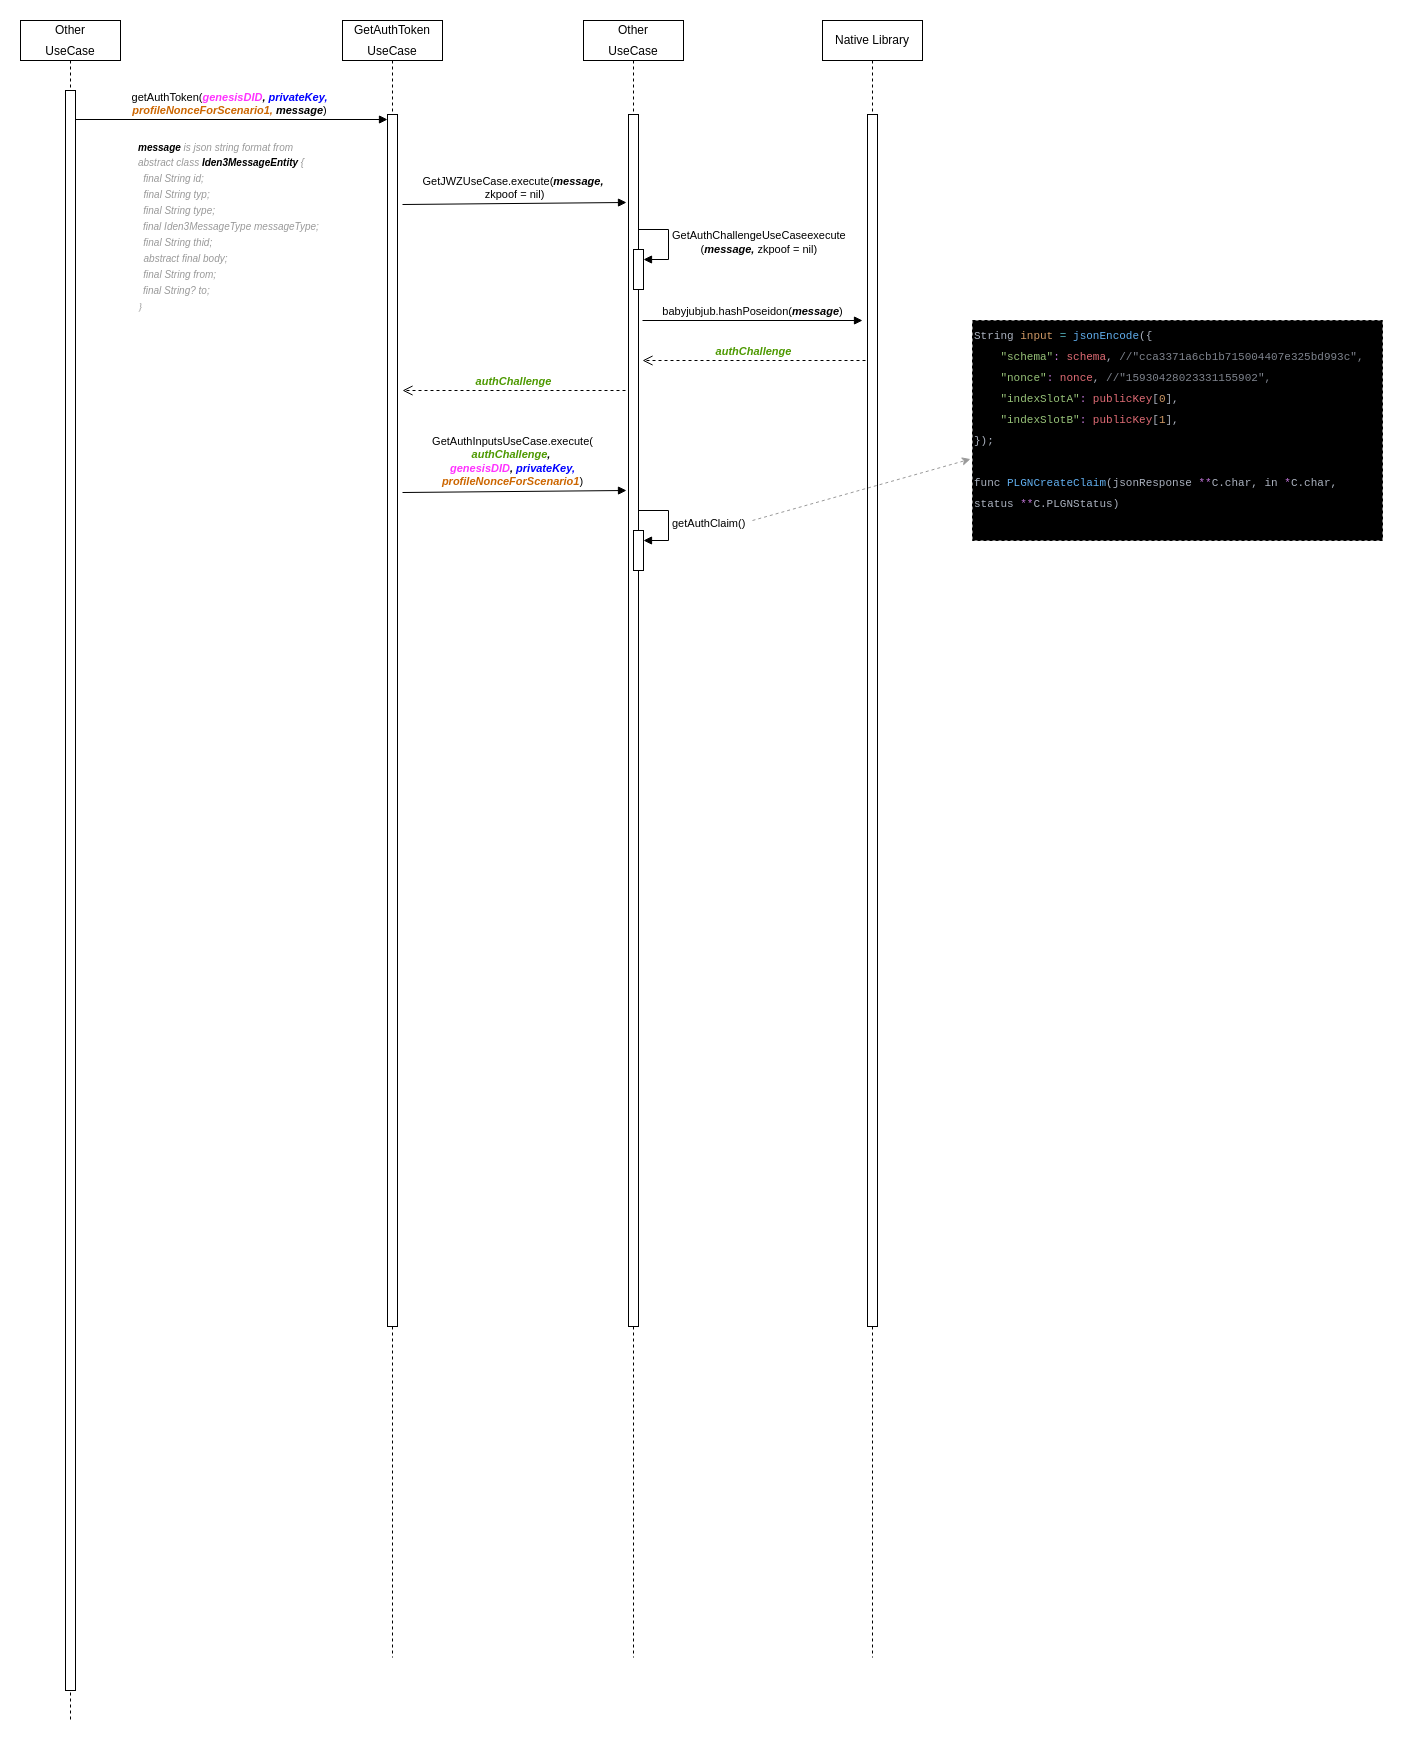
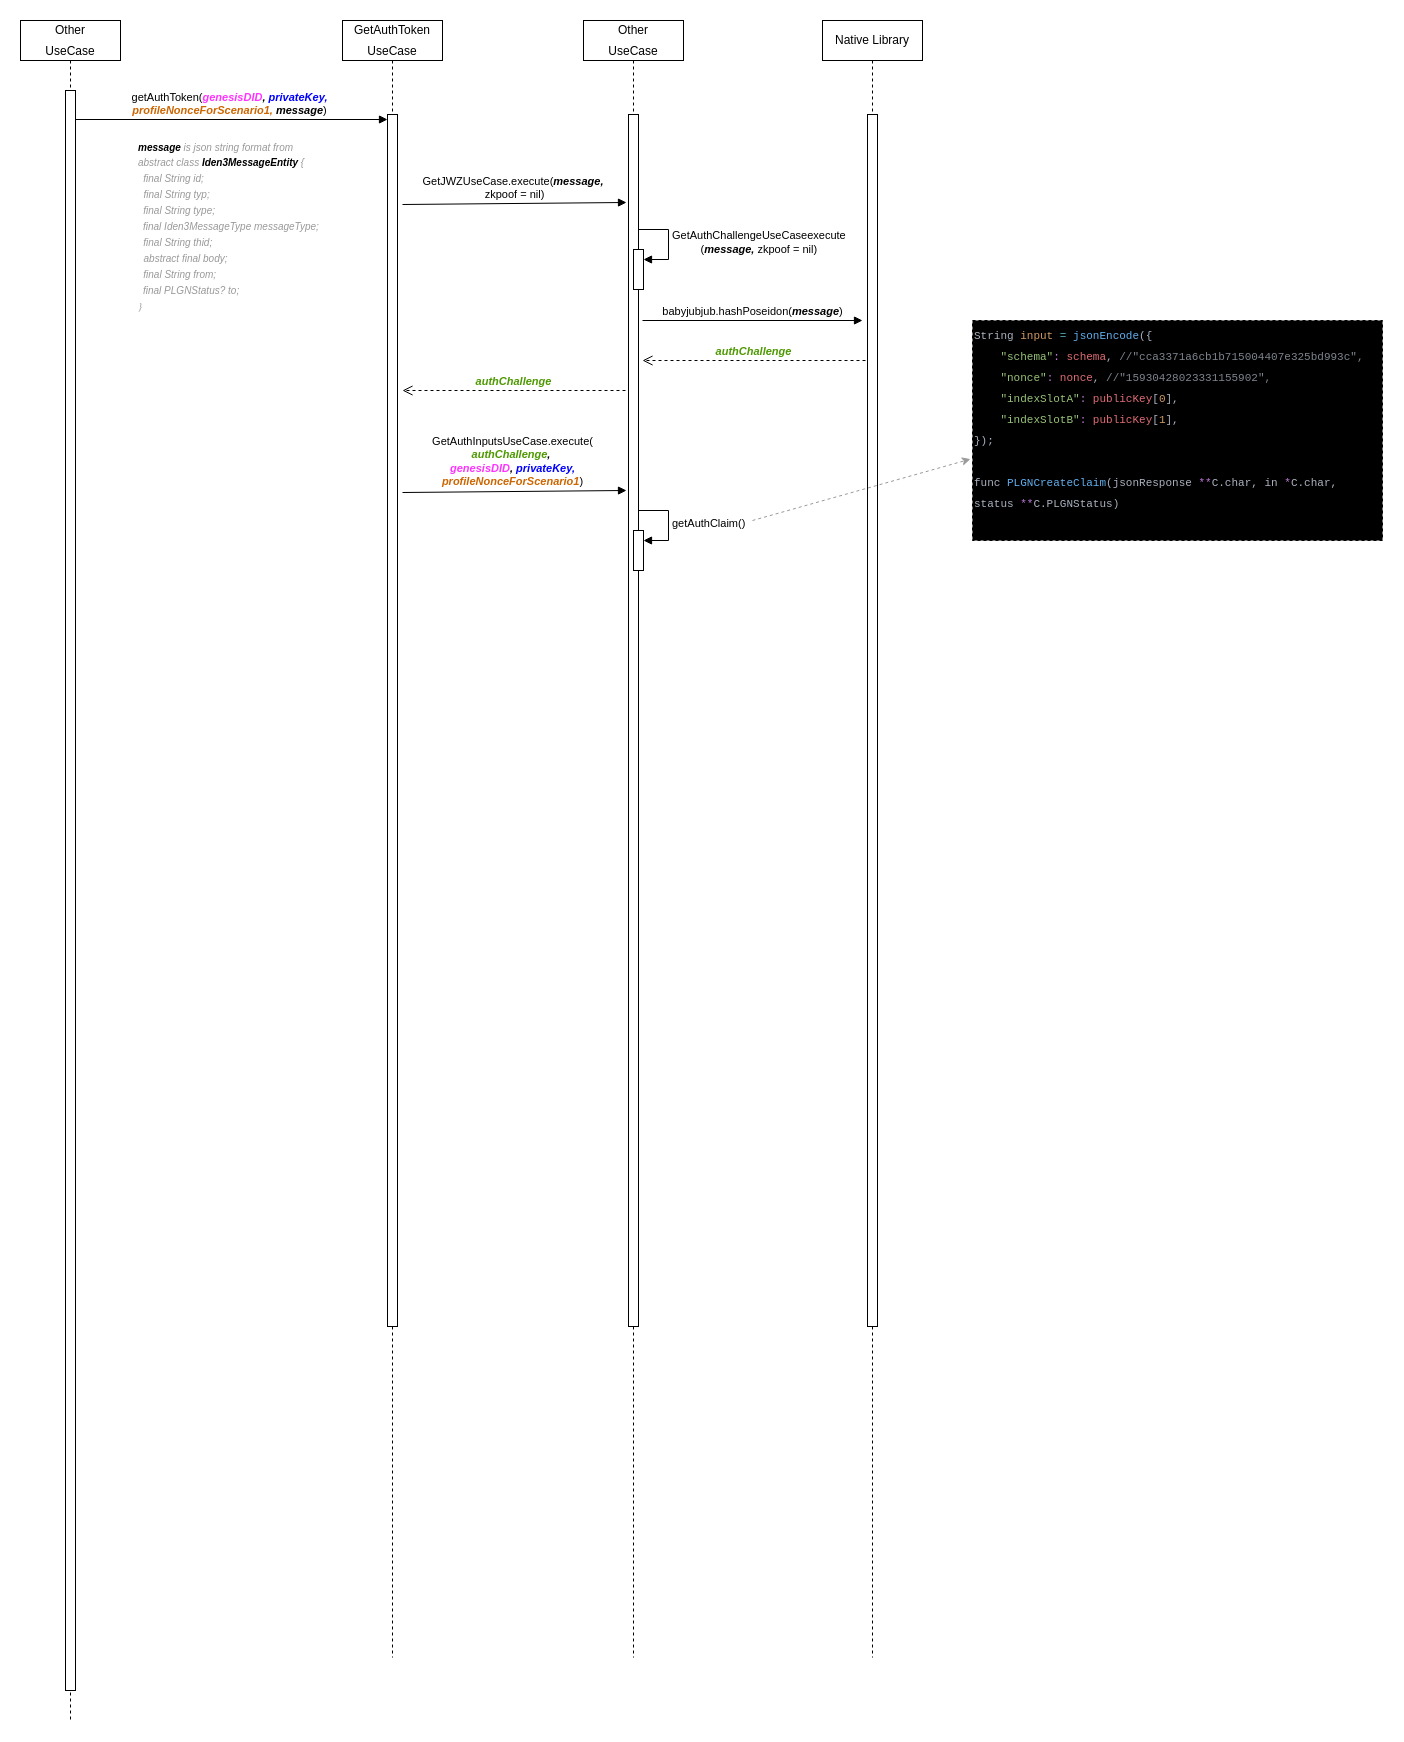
- <mxCell id="7" value="&lt;span style=&quot;background-color: rgb(255, 255, 255); font-size: 10px;&quot;&gt;&lt;font face=&quot;Helvetica&quot; style=&quot;font-size: 10px;&quot;&gt;&lt;i style=&quot;&quot;&gt;&lt;b style=&quot;&quot;&gt;message&lt;/b&gt;&lt;font color=&quot;#999999&quot;&gt; is json string format from&amp;nbsp;&lt;/font&gt;&lt;br&gt;&lt;/i&gt;&lt;/font&gt;&lt;/span&gt;&lt;div style=&quot;line-height: 160%; font-size: 10px;&quot;&gt;&lt;div style=&quot;line-height: 160%;&quot;&gt;&lt;span style=&quot;background-color: rgb(255, 255, 255);&quot;&gt;&lt;font face=&quot;Helvetica&quot; style=&quot;font-size: 10px;&quot;&gt;&lt;i style=&quot;&quot;&gt;&lt;font color=&quot;#999999&quot;&gt;abstract class &lt;/font&gt;&lt;b style=&quot;&quot;&gt;Iden3MessageEntity&lt;/b&gt;&lt;font color=&quot;#999999&quot;&gt; {&lt;/font&gt;&lt;/i&gt;&lt;/font&gt;&lt;/span&gt;&lt;/div&gt;&lt;div style=&quot;line-height: 160%;&quot;&gt;  &lt;span style=&quot;background-color: rgb(255, 255, 255);&quot;&gt;&lt;i&gt;&lt;font color=&quot;#999999&quot; style=&quot;font-size: 10px;&quot;&gt;&lt;font style=&quot;font-family: gbLCjAvpehOjc9brSCwv; font-size: 10px;&quot;&gt;&amp;nbsp;&lt;/font&gt;&lt;font style=&quot;font-size: 10px;&quot;&gt; final String id;&lt;/font&gt;&lt;/font&gt;&lt;/i&gt;&lt;/span&gt;&lt;/div&gt;&lt;div style=&quot;line-height: 160%;&quot;&gt;  &lt;span style=&quot;background-color: rgb(255, 255, 255);&quot;&gt;&lt;font color=&quot;#999999&quot; style=&quot;font-size: 10px;&quot; face=&quot;Helvetica&quot;&gt;&lt;i&gt;&lt;font style=&quot;font-size: 10px;&quot;&gt;&amp;nbsp;&lt;/font&gt;&lt;font style=&quot;font-size: 10px;&quot;&gt; final String typ;&lt;/font&gt;&lt;/i&gt;&lt;/font&gt;&lt;/span&gt;&lt;/div&gt;&lt;div style=&quot;line-height: 160%;&quot;&gt;  &lt;span style=&quot;background-color: rgb(255, 255, 255);&quot;&gt;&lt;i&gt;&lt;font color=&quot;#999999&quot; style=&quot;font-size: 10px;&quot;&gt;&lt;font style=&quot;font-size: 10px;&quot;&gt;&lt;font style=&quot;font-size: 10px;&quot; face=&quot;gbLCjAvpehOjc9brSCwv&quot;&gt;&amp;nbsp;&lt;/font&gt;&lt;font style=&quot;font-size: 10px;&quot; face=&quot;Helvetica&quot;&gt; &lt;/font&gt;&lt;/font&gt;&lt;font face=&quot;Helvetica&quot; style=&quot;font-size: 10px;&quot;&gt;final String type;&lt;/font&gt;&lt;/font&gt;&lt;/i&gt;&lt;/span&gt;&lt;/div&gt;&lt;div style=&quot;line-height: 160%;&quot;&gt;  &lt;span style=&quot;background-color: rgb(255, 255, 255);&quot;&gt;&lt;i&gt;&lt;font color=&quot;#999999&quot; style=&quot;font-size: 10px;&quot;&gt;&lt;font style=&quot;font-family: gbLCjAvpehOjc9brSCwv; font-size: 10px;&quot;&gt;&amp;nbsp; &lt;/font&gt;&lt;font style=&quot;font-size: 10px;&quot;&gt;final Iden3MessageType messageType;&lt;/font&gt;&lt;/font&gt;&lt;/i&gt;&lt;/span&gt;&lt;/div&gt;&lt;div style=&quot;line-height: 160%;&quot;&gt;  &lt;span style=&quot;background-color: rgb(255, 255, 255);&quot;&gt;&lt;i&gt;&lt;font color=&quot;#999999&quot; style=&quot;font-size: 10px;&quot;&gt;&lt;font style=&quot;font-family: gbLCjAvpehOjc9brSCwv; font-size: 10px;&quot;&gt;&amp;nbsp;&lt;/font&gt;&lt;font style=&quot;font-size: 10px;&quot;&gt; &lt;font style=&quot;font-size: 10px;&quot; face=&quot;Helvetica&quot;&gt;final String thid;&lt;/font&gt;&lt;/font&gt;&lt;/font&gt;&lt;/i&gt;&lt;/span&gt;&lt;/div&gt;&lt;div style=&quot;line-height: 160%;&quot;&gt;  &lt;span style=&quot;background-color: rgb(255, 255, 255);&quot;&gt;&lt;i&gt;&lt;font color=&quot;#999999&quot; style=&quot;font-size: 10px;&quot;&gt;&lt;font style=&quot;font-family: Helvetica; font-size: 10px;&quot;&gt;&amp;nbsp; &lt;/font&gt;&lt;font face=&quot;Helvetica&quot; style=&quot;font-size: 10px;&quot;&gt;abstract final body;&lt;/font&gt;&lt;/font&gt;&lt;/i&gt;&lt;/span&gt;&lt;/div&gt;&lt;div style=&quot;line-height: 160%;&quot;&gt;  &lt;span style=&quot;background-color: rgb(255, 255, 255);&quot;&gt;&lt;i&gt;&lt;font color=&quot;#999999&quot; style=&quot;font-size: 10px;&quot;&gt;&lt;font face=&quot;gbLCjAvpehOjc9brSCwv&quot; style=&quot;font-size: 10px;&quot;&gt;&amp;nbsp;&lt;/font&gt;&lt;font face=&quot;Helvetica&quot; style=&quot;font-size: 10px;&quot;&gt; &lt;/font&gt;&lt;font face=&quot;Helvetica&quot; style=&quot;font-size: 10px;&quot;&gt;final String from;&lt;/font&gt;&lt;/font&gt;&lt;/i&gt;&lt;/span&gt;&lt;/div&gt;&lt;div style=&quot;line-height: 160%;&quot;&gt;  &lt;span style=&quot;background-color: rgb(255, 255, 255);&quot;&gt;&lt;i&gt;&lt;font color=&quot;#999999&quot; style=&quot;font-size: 10px;&quot;&gt;&lt;font face=&quot;gbLCjAvpehOjc9brSCwv&quot; style=&quot;font-size: 10px;&quot;&gt;&amp;nbsp; &lt;/font&gt;&lt;font face=&quot;Helvetica&quot; style=&quot;font-size: 10px;&quot;&gt;final String? to;&lt;/font&gt;&lt;/font&gt;&lt;/i&gt;&lt;/span&gt;&lt;/div&gt;&lt;div style=&quot;line-height: 160%;&quot;&gt;&lt;span style=&quot;background-color: rgb(255, 255, 255);&quot;&gt;&lt;font color=&quot;#999999&quot; face=&quot;gbLCjAvpehOjc9brSCwv&quot; style=&quot;font-size: 10px;&quot;&gt;&lt;i style=&quot;&quot;&gt;}&lt;/i&gt;&lt;/font&gt;&lt;/span&gt;&lt;/div&gt;&lt;/div&gt;" style="text;html=1;align=left;verticalAlign=middle;resizable=0;points=[];autosize=1;strokeColor=none;fillColor=none;" vertex="1" parent="1"><mxGeometry x="136" y="134" width="199" height="186" as="geometry" /></mxCell>
+ <mxCell id="7" value="&lt;span style=&quot;background-color: rgb(255, 255, 255); font-size: 10px;&quot;&gt;&lt;font face=&quot;Helvetica&quot; style=&quot;font-size: 10px;&quot;&gt;&lt;i style=&quot;&quot;&gt;&lt;b style=&quot;&quot;&gt;message&lt;/b&gt;&lt;font color=&quot;#999999&quot;&gt; is json string format from&amp;nbsp;&lt;/font&gt;&lt;br&gt;&lt;/i&gt;&lt;/font&gt;&lt;/span&gt;&lt;div style=&quot;line-height: 160%; font-size: 10px;&quot;&gt;&lt;div style=&quot;line-height: 160%;&quot;&gt;&lt;span style=&quot;background-color: rgb(255, 255, 255);&quot;&gt;&lt;font face=&quot;Helvetica&quot; style=&quot;font-size: 10px;&quot;&gt;&lt;i style=&quot;&quot;&gt;&lt;font color=&quot;#999999&quot;&gt;abstract class &lt;/font&gt;&lt;b style=&quot;&quot;&gt;Iden3MessageEntity&lt;/b&gt;&lt;font color=&quot;#999999&quot;&gt; {&lt;/font&gt;&lt;/i&gt;&lt;/font&gt;&lt;/span&gt;&lt;/div&gt;&lt;div style=&quot;line-height: 160%;&quot;&gt;  &lt;span style=&quot;background-color: rgb(255, 255, 255);&quot;&gt;&lt;i&gt;&lt;font color=&quot;#999999&quot; style=&quot;font-size: 10px;&quot;&gt;&lt;font style=&quot;font-family: gbLCjAvpehOjc9brSCwv; font-size: 10px;&quot;&gt;&amp;nbsp;&lt;/font&gt;&lt;font style=&quot;font-size: 10px;&quot;&gt; final String id;&lt;/font&gt;&lt;/font&gt;&lt;/i&gt;&lt;/span&gt;&lt;/div&gt;&lt;div style=&quot;line-height: 160%;&quot;&gt;  &lt;span style=&quot;background-color: rgb(255, 255, 255);&quot;&gt;&lt;font color=&quot;#999999&quot; style=&quot;font-size: 10px;&quot; face=&quot;Helvetica&quot;&gt;&lt;i&gt;&lt;font style=&quot;font-size: 10px;&quot;&gt;&amp;nbsp;&lt;/font&gt;&lt;font style=&quot;font-size: 10px;&quot;&gt; final String typ;&lt;/font&gt;&lt;/i&gt;&lt;/font&gt;&lt;/span&gt;&lt;/div&gt;&lt;div style=&quot;line-height: 160%;&quot;&gt;  &lt;span style=&quot;background-color: rgb(255, 255, 255);&quot;&gt;&lt;i&gt;&lt;font color=&quot;#999999&quot; style=&quot;font-size: 10px;&quot;&gt;&lt;font style=&quot;font-size: 10px;&quot;&gt;&lt;font style=&quot;font-size: 10px;&quot; face=&quot;gbLCjAvpehOjc9brSCwv&quot;&gt;&amp;nbsp;&lt;/font&gt;&lt;font style=&quot;font-size: 10px;&quot; face=&quot;Helvetica&quot;&gt; &lt;/font&gt;&lt;/font&gt;&lt;font face=&quot;Helvetica&quot; style=&quot;font-size: 10px;&quot;&gt;final String type;&lt;/font&gt;&lt;/font&gt;&lt;/i&gt;&lt;/span&gt;&lt;/div&gt;&lt;div style=&quot;line-height: 160%;&quot;&gt;  &lt;span style=&quot;background-color: rgb(255, 255, 255);&quot;&gt;&lt;i&gt;&lt;font color=&quot;#999999&quot; style=&quot;font-size: 10px;&quot;&gt;&lt;font style=&quot;font-family: gbLCjAvpehOjc9brSCwv; font-size: 10px;&quot;&gt;&amp;nbsp; &lt;/font&gt;&lt;font style=&quot;font-size: 10px;&quot;&gt;final Iden3MessageType messageType;&lt;/font&gt;&lt;/font&gt;&lt;/i&gt;&lt;/span&gt;&lt;/div&gt;&lt;div style=&quot;line-height: 160%;&quot;&gt;  &lt;span style=&quot;background-color: rgb(255, 255, 255);&quot;&gt;&lt;i&gt;&lt;font color=&quot;#999999&quot; style=&quot;font-size: 10px;&quot;&gt;&lt;font style=&quot;font-family: gbLCjAvpehOjc9brSCwv; font-size: 10px;&quot;&gt;&amp;nbsp;&lt;/font&gt;&lt;font style=&quot;font-size: 10px;&quot;&gt; &lt;font style=&quot;font-size: 10px;&quot; face=&quot;Helvetica&quot;&gt;final String thid;&lt;/font&gt;&lt;/font&gt;&lt;/font&gt;&lt;/i&gt;&lt;/span&gt;&lt;/div&gt;&lt;div style=&quot;line-height: 160%;&quot;&gt;  &lt;span style=&quot;background-color: rgb(255, 255, 255);&quot;&gt;&lt;i&gt;&lt;font color=&quot;#999999&quot; style=&quot;font-size: 10px;&quot;&gt;&lt;font style=&quot;font-family: Helvetica; font-size: 10px;&quot;&gt;&amp;nbsp; &lt;/font&gt;&lt;font face=&quot;Helvetica&quot; style=&quot;font-size: 10px;&quot;&gt;abstract final body;&lt;/font&gt;&lt;/font&gt;&lt;/i&gt;&lt;/span&gt;&lt;/div&gt;&lt;div style=&quot;line-height: 160%;&quot;&gt;  &lt;span style=&quot;background-color: rgb(255, 255, 255);&quot;&gt;&lt;i&gt;&lt;font color=&quot;#999999&quot; style=&quot;font-size: 10px;&quot;&gt;&lt;font face=&quot;gbLCjAvpehOjc9brSCwv&quot; style=&quot;font-size: 10px;&quot;&gt;&amp;nbsp;&lt;/font&gt;&lt;font face=&quot;Helvetica&quot; style=&quot;font-size: 10px;&quot;&gt; &lt;/font&gt;&lt;font face=&quot;Helvetica&quot; style=&quot;font-size: 10px;&quot;&gt;final String from;&lt;/font&gt;&lt;/font&gt;&lt;/i&gt;&lt;/span&gt;&lt;/div&gt;&lt;div style=&quot;line-height: 160%;&quot;&gt;  &lt;span style=&quot;background-color: rgb(255, 255, 255);&quot;&gt;&lt;i&gt;&lt;font color=&quot;#999999&quot; style=&quot;font-size: 10px;&quot;&gt;&lt;font face=&quot;gbLCjAvpehOjc9brSCwv&quot; style=&quot;font-size: 10px;&quot;&gt;&amp;nbsp; &lt;/font&gt;&lt;font face=&quot;Helvetica&quot; style=&quot;font-size: 10px;&quot;&gt;final PLGNStatus? to;&lt;/font&gt;&lt;/font&gt;&lt;/i&gt;&lt;/span&gt;&lt;/div&gt;&lt;div style=&quot;line-height: 160%;&quot;&gt;&lt;span style=&quot;background-color: rgb(255, 255, 255);&quot;&gt;&lt;font color=&quot;#999999&quot; face=&quot;gbLCjAvpehOjc9brSCwv&quot; style=&quot;font-size: 10px;&quot;&gt;&lt;i style=&quot;&quot;&gt;}&lt;/i&gt;&lt;/font&gt;&lt;/span&gt;&lt;/div&gt;&lt;/div&gt;" style="text;html=1;align=left;verticalAlign=middle;resizable=0;points=[];autosize=1;strokeColor=none;fillColor=none;" vertex="1" parent="1"><mxGeometry x="136" y="134" width="199" height="186" as="geometry" /></mxCell>
